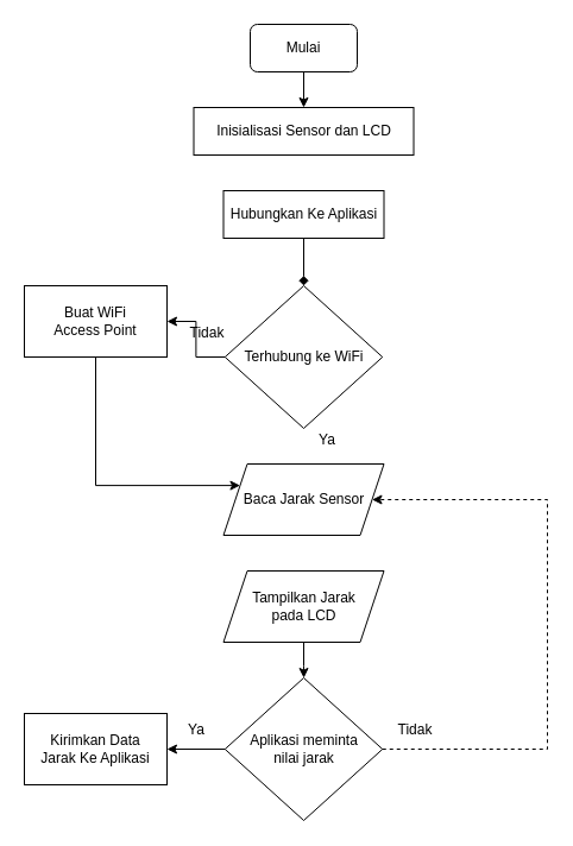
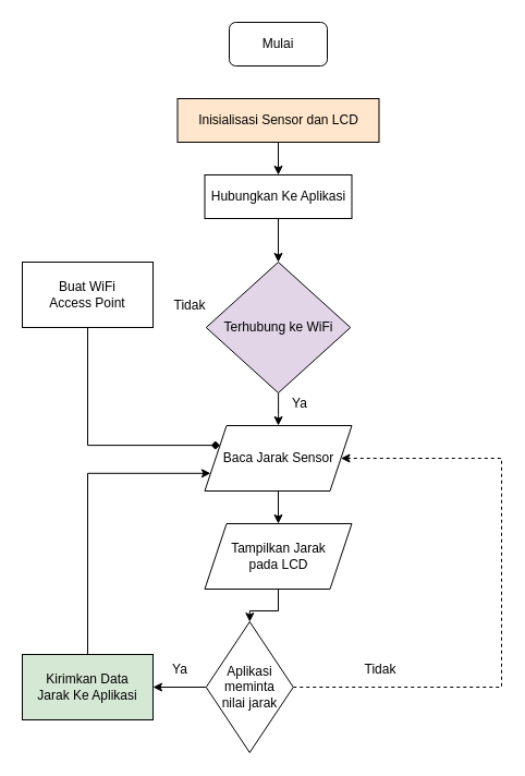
- <mxCell id="2" style="edgeStyle=orthogonalEdgeStyle;rounded=0;orthogonalLoop=1;jettySize=auto;html=1;" edge="1" parent="1" source="3" target="25"><mxGeometry relative="1" as="geometry" /></mxCell>
- <mxCell id="25" value="Inisialisasi Sensor dan LCD" style="rounded=0;whiteSpace=wrap;html=1;" vertex="1" parent="1"><mxGeometry x="162.5" y="90" width="185" height="40" as="geometry" /></mxCell>
+ <mxCell id="25" value="Inisialisasi Sensor dan LCD" style="rounded=0;whiteSpace=wrap;html=1;fillColor=#ffe6cc;" vertex="1" parent="1"><mxGeometry x="162.5" y="90" width="185" height="40" as="geometry" /></mxCell>
+ <mxCell id="24" style="edgeStyle=orthogonalEdgeStyle;rounded=0;orthogonalLoop=1;jettySize=auto;html=1;entryX=0.5;entryY=0;entryDx=0;entryDy=0;" edge="1" parent="1" source="25" target="5"><mxGeometry relative="1" as="geometry" /></mxCell>
- <mxCell id="4" style="edgeStyle=orthogonalEdgeStyle;rounded=0;orthogonalLoop=1;jettySize=auto;html=1;entryX=0.5;entryY=0;entryDx=0;entryDy=0;endArrow=diamond;" edge="1" parent="1" source="5" target="17"><mxGeometry relative="1" as="geometry" /></mxCell>
+ <mxCell id="4" style="edgeStyle=orthogonalEdgeStyle;rounded=0;orthogonalLoop=1;jettySize=auto;html=1;entryX=0.5;entryY=0;entryDx=0;entryDy=0;" edge="1" parent="1" source="5" target="17"><mxGeometry relative="1" as="geometry" /></mxCell>
- <mxCell id="15" style="edgeStyle=orthogonalEdgeStyle;rounded=0;orthogonalLoop=1;jettySize=auto;html=1;" edge="1" parent="1" source="17" target="19"><mxGeometry relative="1" as="geometry" /></mxCell>
- <mxCell id="17" value="Terhubung ke WiFi" style="rhombus;whiteSpace=wrap;html=1;" vertex="1" parent="1"><mxGeometry x="188.75" y="240" width="132.5" height="120" as="geometry" /></mxCell>
+ <mxCell id="17" value="Terhubung ke WiFi" style="rhombus;whiteSpace=wrap;html=1;fillColor=#e1d5e7;" vertex="1" parent="1"><mxGeometry x="188.75" y="240" width="132.5" height="120" as="geometry" /></mxCell>
+ <mxCell id="16" style="edgeStyle=orthogonalEdgeStyle;rounded=0;orthogonalLoop=1;jettySize=auto;html=1;" edge="1" parent="1" source="17" target="7"><mxGeometry relative="1" as="geometry" /></mxCell>
- <mxCell id="18" style="edgeStyle=orthogonalEdgeStyle;rounded=0;orthogonalLoop=1;jettySize=auto;html=1;entryX=0;entryY=0.25;entryDx=0;entryDy=0;" edge="1" parent="1" source="19" target="7"><mxGeometry relative="1" as="geometry"><mxPoint x="250" y="380" as="targetPoint" /><Array as="points"><mxPoint x="80" y="408" /></Array></mxGeometry></mxCell>
+ <mxCell id="18" style="edgeStyle=orthogonalEdgeStyle;rounded=0;orthogonalLoop=1;jettySize=auto;html=1;entryX=0;entryY=0.25;entryDx=0;entryDy=0;endArrow=diamond;" edge="1" parent="1" source="19" target="7"><mxGeometry relative="1" as="geometry"><mxPoint x="250" y="380" as="targetPoint" /><Array as="points"><mxPoint x="80" y="408" /></Array></mxGeometry></mxCell>
+ <mxCell id="13" style="edgeStyle=orthogonalEdgeStyle;rounded=0;orthogonalLoop=1;jettySize=auto;html=1;entryX=0;entryY=0.75;entryDx=0;entryDy=0;" edge="1" parent="1" source="14" target="7"><mxGeometry relative="1" as="geometry"><mxPoint x="250" y="360" as="targetPoint" /><Array as="points"><mxPoint x="80" y="434" /></Array></mxGeometry></mxCell>
+ <mxCell id="6" style="edgeStyle=orthogonalEdgeStyle;rounded=0;orthogonalLoop=1;jettySize=auto;html=1;entryX=0.5;entryY=0;entryDx=0;entryDy=0;" edge="1" parent="1" source="7" target="9"><mxGeometry relative="1" as="geometry" /></mxCell>
- <mxCell id="14" value="Kirimkan Data &lt;br&gt;Jarak Ke Aplikasi" style="rounded=0;whiteSpace=wrap;html=1;" vertex="1" parent="1"><mxGeometry x="20" y="600" width="120" height="60" as="geometry" /></mxCell>
+ <mxCell id="14" value="Kirimkan Data &lt;br&gt;Jarak Ke Aplikasi" style="rounded=0;whiteSpace=wrap;html=1;fillColor=#d5e8d4;" vertex="1" parent="1"><mxGeometry x="20" y="600" width="120" height="60" as="geometry" /></mxCell>
- <mxCell id="12" value="Aplikasi meminta &lt;br&gt;nilai jarak" style="rhombus;whiteSpace=wrap;html=1;" vertex="1" parent="1"><mxGeometry x="188.75" y="570" width="132.5" height="120" as="geometry" /></mxCell>
+ <mxCell id="12" value="Aplikasi meminta &lt;br&gt;nilai jarak" style="rhombus;whiteSpace=wrap;html=1;" vertex="1" parent="1"><mxGeometry x="188.75" y="570" width="80" height="120" as="geometry" /></mxCell>
